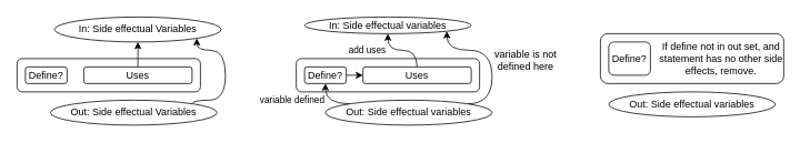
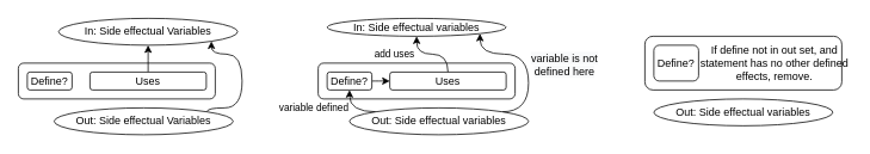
- <mxCell id="21" value="If define not in out set, and statement has no other side effects, remove." style="text;html=1;strokeColor=none;fillColor=none;align=center;verticalAlign=middle;whiteSpace=wrap;rounded=0;" vertex="1" parent="1"><mxGeometry x="780" y="45" width="170" height="50" as="geometry" /></mxCell>
+ <mxCell id="21" value="If define not in out set, and statement has no other defined effects, remove." style="text;html=1;strokeColor=none;fillColor=none;align=center;verticalAlign=middle;whiteSpace=wrap;rounded=0;" vertex="1" parent="1"><mxGeometry x="780" y="45" width="170" height="50" as="geometry" /></mxCell>
